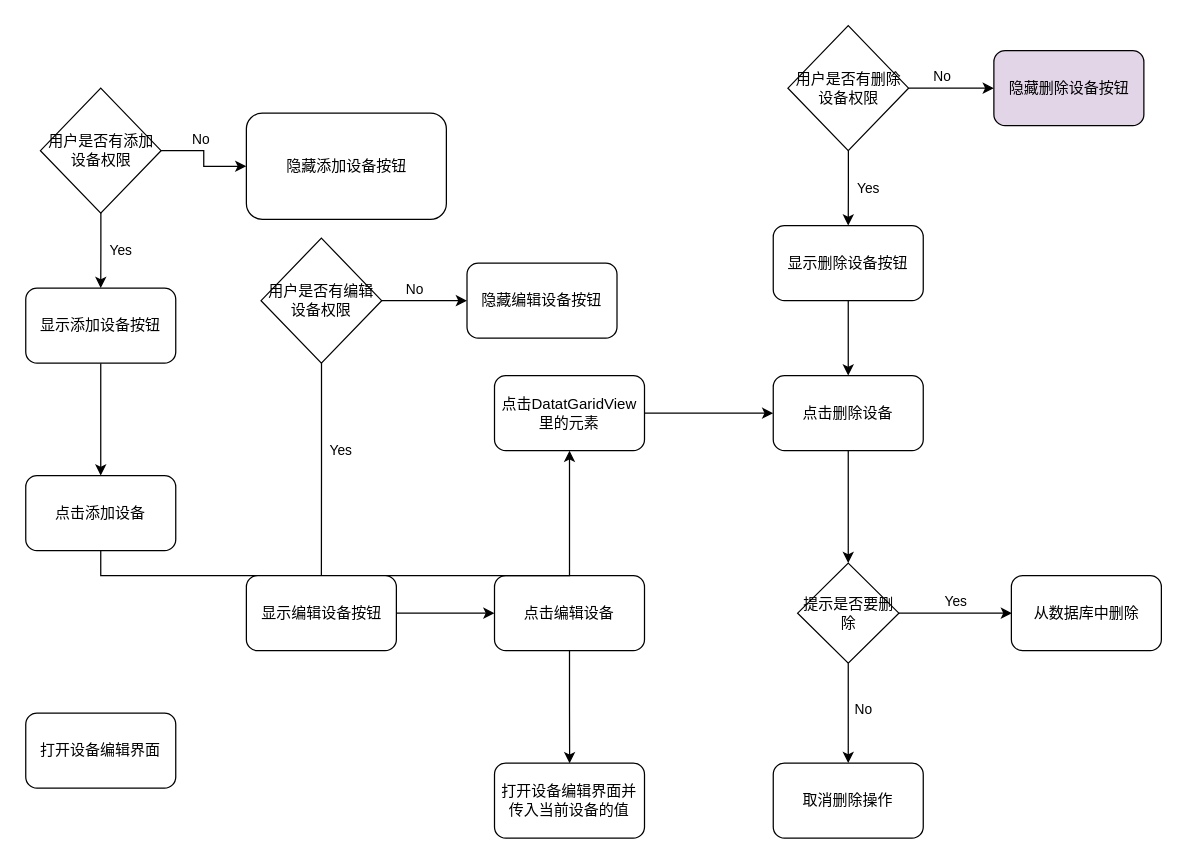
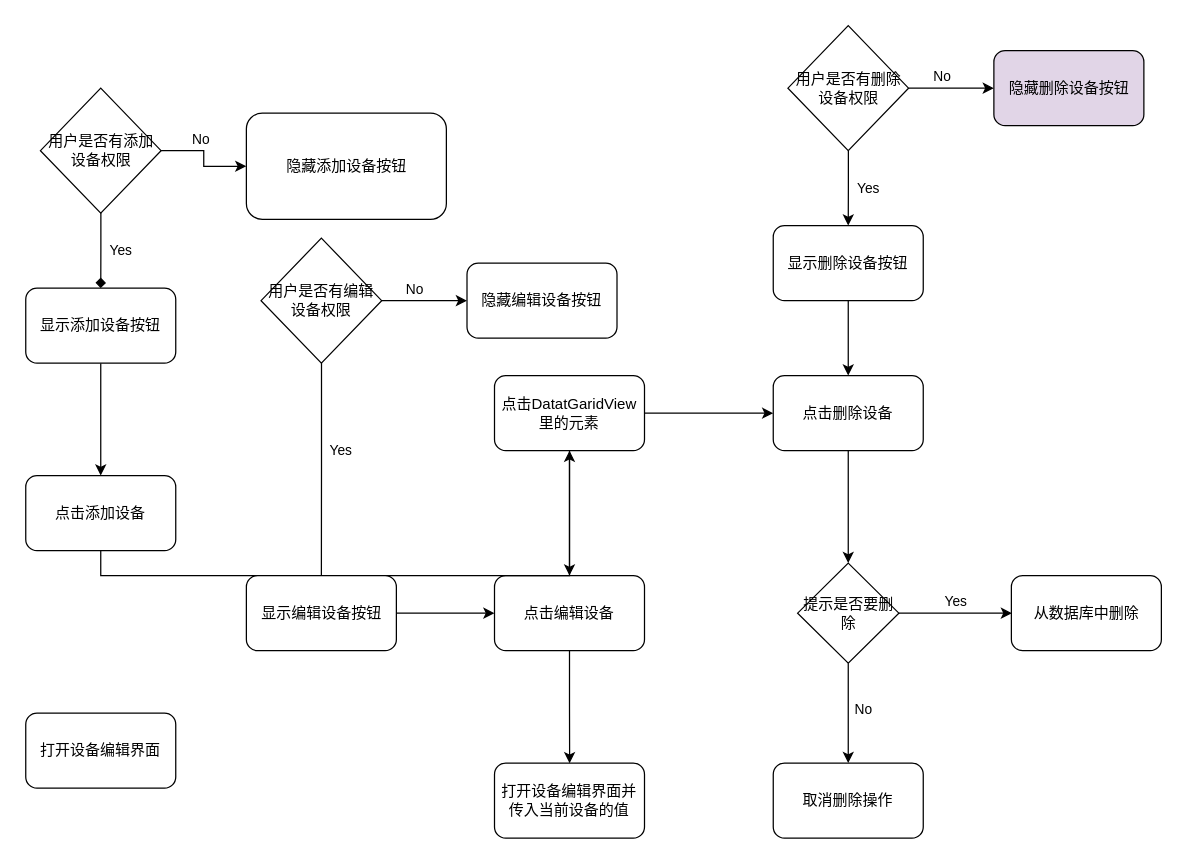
- <mxCell id="20" value="" style="edgeStyle=orthogonalEdgeStyle;rounded=0;orthogonalLoop=1;jettySize=auto;html=1;" parent="1" source="24" target="26" edge="1"><mxGeometry relative="1" as="geometry" /></mxCell>
+ <mxCell id="20" value="" style="edgeStyle=orthogonalEdgeStyle;rounded=0;orthogonalLoop=1;jettySize=auto;html=1;endArrow=diamond;" parent="1" source="24" target="26" edge="1"><mxGeometry relative="1" as="geometry" /></mxCell>
+ <mxCell id="6" value="" style="edgeStyle=orthogonalEdgeStyle;rounded=0;orthogonalLoop=1;jettySize=auto;html=1;exitX=0.5;exitY=1;exitDx=0;exitDy=0;entryX=0.5;entryY=0;entryDx=0;entryDy=0;" parent="1" source="5" target="8" edge="1"><mxGeometry relative="1" as="geometry"><mxPoint x="455" y="360" as="sourcePoint" /><mxPoint x="455" y="500" as="targetPoint" /></mxGeometry></mxCell>
